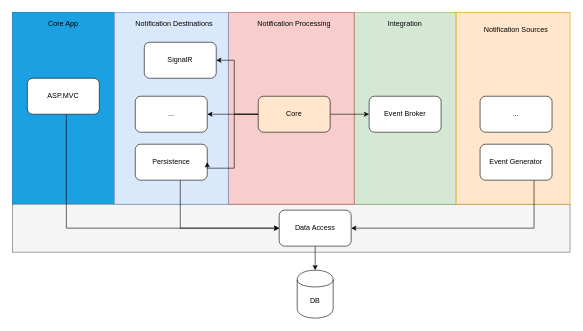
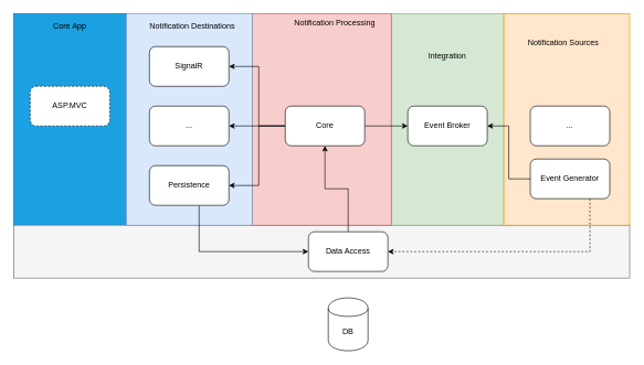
- <mxCell id="24" value="Notification Processing" style="text;html=1;strokeColor=none;fillColor=none;align=center;verticalAlign=middle;whiteSpace=wrap;rounded=0;" vertex="1" parent="1"><mxGeometry x="420" y="30" width="140" height="20" as="geometry" /></mxCell>
+ <mxCell id="24" value="Notification Processing" style="text;html=1;strokeColor=none;fillColor=none;align=center;verticalAlign=middle;whiteSpace=wrap;rounded=0;" vertex="1" parent="1"><mxGeometry x="435" y="25" width="140" height="20" as="geometry" /></mxCell>
- <mxCell id="25" value="Integration" style="text;html=1;strokeColor=none;fillColor=none;align=center;verticalAlign=middle;whiteSpace=wrap;rounded=0;" vertex="1" parent="1"><mxGeometry x="605" y="30" width="140" height="20" as="geometry" /></mxCell>
+ <mxCell id="25" value="Integration" style="text;html=1;strokeColor=none;fillColor=none;align=center;verticalAlign=middle;whiteSpace=wrap;rounded=0;" vertex="1" parent="1"><mxGeometry x="605" y="75" width="140" height="20" as="geometry" /></mxCell>
- <mxCell id="23" value="Notification Sources" style="text;html=1;strokeColor=none;fillColor=none;align=center;verticalAlign=middle;whiteSpace=wrap;rounded=0;" vertex="1" parent="1"><mxGeometry x="790" y="40" width="140" height="20" as="geometry" /></mxCell>
+ <mxCell id="23" value="Notification Sources" style="text;html=1;strokeColor=none;fillColor=none;align=center;verticalAlign=middle;whiteSpace=wrap;rounded=0;" vertex="1" parent="1"><mxGeometry x="780" y="55" width="140" height="20" as="geometry" /></mxCell>
- <mxCell id="13" value="SignalR" style="rounded=1;whiteSpace=wrap;html=1;" vertex="1" parent="1"><mxGeometry x="240" y="70" width="120" height="60" as="geometry" /></mxCell>
+ <mxCell id="13" value="SignalR" style="rounded=1;whiteSpace=wrap;html=1;" vertex="1" parent="1"><mxGeometry x="225" y="70" width="120" height="60" as="geometry" /></mxCell>
- <mxCell id="8" value="ASP.MVC" style="rounded=1;whiteSpace=wrap;html=1;" vertex="1" parent="1"><mxGeometry x="45" y="130" width="120" height="60" as="geometry" /></mxCell>
+ <mxCell id="8" value="ASP.MVC" style="rounded=1;whiteSpace=wrap;html=1;dashed=1;" vertex="1" parent="1"><mxGeometry x="45" y="130" width="120" height="60" as="geometry" /></mxCell>
- <mxCell id="17" value="Core" style="rounded=1;whiteSpace=wrap;html=1;fillColor=#ffe6cc;" vertex="1" parent="1"><mxGeometry x="430" y="160" width="120" height="60" as="geometry" /></mxCell>
+ <mxCell id="17" value="Core" style="rounded=1;whiteSpace=wrap;html=1;" vertex="1" parent="1"><mxGeometry x="430" y="160" width="120" height="60" as="geometry" /></mxCell>
+ <mxCell id="20" style="edgeStyle=orthogonalEdgeStyle;rounded=0;orthogonalLoop=1;jettySize=auto;html=1;entryX=1;entryY=0.5;entryDx=0;entryDy=0;" edge="1" parent="1" source="22" target="18"><mxGeometry relative="1" as="geometry" /></mxCell>
- <mxCell id="11" value="Persistence" style="rounded=1;whiteSpace=wrap;html=1;" vertex="1" parent="1"><mxGeometry x="225" y="240" width="120" height="60" as="geometry" /></mxCell>
+ <mxCell id="11" value="Persistence" style="rounded=1;whiteSpace=wrap;html=1;" vertex="1" parent="1"><mxGeometry x="225" y="250" width="120" height="60" as="geometry" /></mxCell>
- <mxCell id="7" style="edgeStyle=orthogonalEdgeStyle;rounded=0;orthogonalLoop=1;jettySize=auto;html=1;entryX=0;entryY=0.5;entryDx=0;entryDy=0;" edge="1" parent="1" source="8" target="27"><mxGeometry relative="1" as="geometry"><Array as="points"><mxPoint y="380" x="110" /></Array></mxGeometry></mxCell>
- <mxCell id="21" style="edgeStyle=orthogonalEdgeStyle;rounded=0;orthogonalLoop=1;jettySize=auto;html=1;entryX=1;entryY=0.5;entryDx=0;entryDy=0;" edge="1" parent="1" source="22" target="27"><mxGeometry relative="1" as="geometry"><Array as="points"><mxPoint x="890" y="380" /></Array></mxGeometry></mxCell>
+ <mxCell id="21" style="edgeStyle=orthogonalEdgeStyle;rounded=0;orthogonalLoop=1;jettySize=auto;html=1;entryX=1;entryY=0.5;entryDx=0;entryDy=0;dashed=1;" edge="1" parent="1" source="22" target="27"><mxGeometry relative="1" as="geometry"><Array as="points"><mxPoint x="890" y="380" /></Array></mxGeometry></mxCell>
- <mxCell id="26" style="edgeStyle=orthogonalEdgeStyle;rounded=0;orthogonalLoop=1;jettySize=auto;html=1;" edge="1" parent="1" source="27" target="9"><mxGeometry relative="1" as="geometry" /></mxCell>
+ <mxCell id="26" style="edgeStyle=orthogonalEdgeStyle;rounded=0;orthogonalLoop=1;jettySize=auto;html=1;" edge="1" parent="1" source="27" target="17"><mxGeometry relative="1" as="geometry" /></mxCell>
